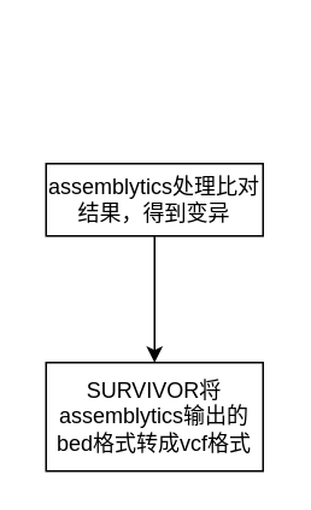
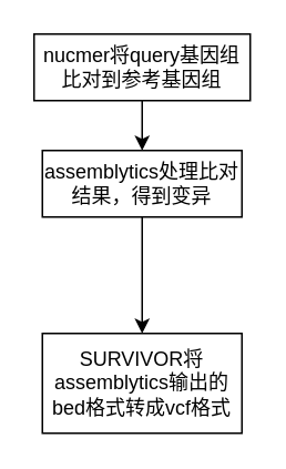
+ <mxCell id="3" value="nucmer将query基因组比对到参考基因组" style="rounded=0;whiteSpace=wrap;html=1;" vertex="1" parent="1"><mxGeometry x="20" y="20" width="130" height="40" as="geometry" /></mxCell>
+ <mxCell id="2" value="" style="edgeStyle=orthogonalEdgeStyle;rounded=0;orthogonalLoop=1;jettySize=auto;html=1;" edge="1" parent="1" source="3" target="5"><mxGeometry relative="1" as="geometry" /></mxCell>
